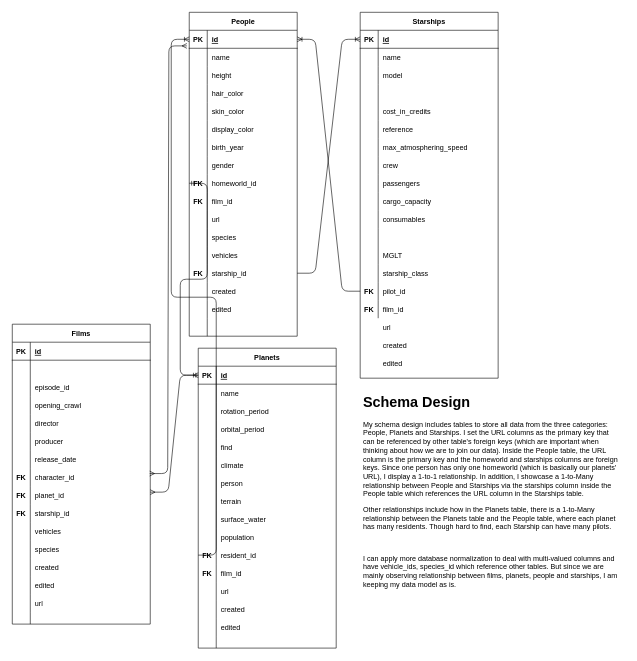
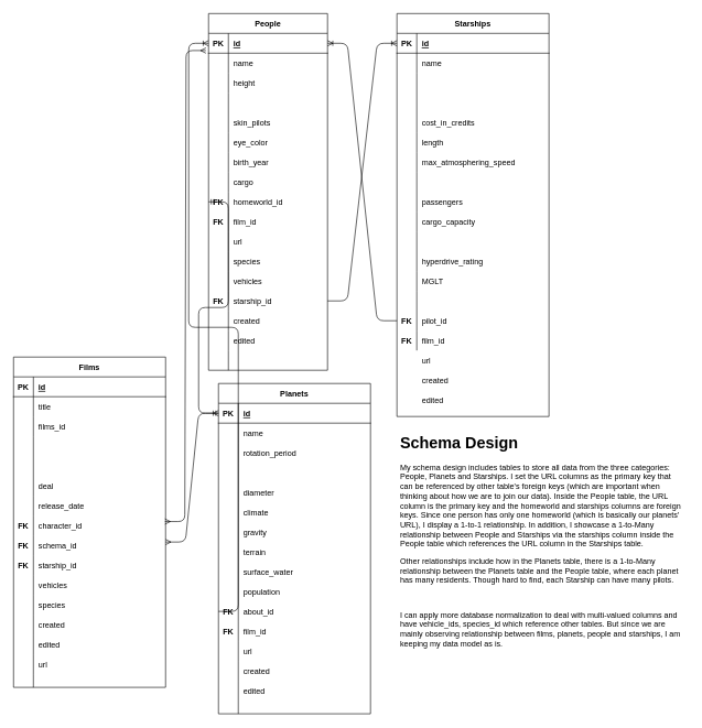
- <mxCell id="112" value="model" style="shape=partialRectangle;connectable=0;fillColor=none;top=0;left=0;bottom=0;right=0;align=left;spacingLeft=6;overflow=hidden;" vertex="1" parent="110"><mxGeometry x="30" width="200" height="30" as="geometry" /></mxCell>
- <mxCell id="14" value="hair_color" style="shape=partialRectangle;connectable=0;fillColor=none;top=0;left=0;bottom=0;right=0;align=left;spacingLeft=6;overflow=hidden;" vertex="1" parent="12"><mxGeometry x="30" width="150" height="30" as="geometry" /></mxCell>
- <mxCell id="17" value="skin_color" style="shape=partialRectangle;connectable=0;fillColor=none;top=0;left=0;bottom=0;right=0;align=left;spacingLeft=6;overflow=hidden;" vertex="1" parent="15"><mxGeometry x="30" width="150" height="30" as="geometry" /></mxCell>
+ <mxCell id="17" value="skin_pilots" style="shape=partialRectangle;connectable=0;fillColor=none;top=0;left=0;bottom=0;right=0;align=left;spacingLeft=6;overflow=hidden;" vertex="1" parent="15"><mxGeometry x="30" width="150" height="30" as="geometry" /></mxCell>
- <mxCell id="20" value="display_color" style="shape=partialRectangle;connectable=0;fillColor=none;top=0;left=0;bottom=0;right=0;align=left;spacingLeft=6;overflow=hidden;" vertex="1" parent="18"><mxGeometry x="30" width="150" height="30" as="geometry" /></mxCell>
+ <mxCell id="20" value="eye_color" style="shape=partialRectangle;connectable=0;fillColor=none;top=0;left=0;bottom=0;right=0;align=left;spacingLeft=6;overflow=hidden;" vertex="1" parent="18"><mxGeometry x="30" width="150" height="30" as="geometry" /></mxCell>
- <mxCell id="120" value="reference" style="shape=partialRectangle;connectable=0;fillColor=none;top=0;left=0;bottom=0;right=0;align=left;spacingLeft=6;overflow=hidden;" vertex="1" parent="118"><mxGeometry x="30" width="200" height="30" as="geometry" /></mxCell>
+ <mxCell id="120" value="length" style="shape=partialRectangle;connectable=0;fillColor=none;top=0;left=0;bottom=0;right=0;align=left;spacingLeft=6;overflow=hidden;" vertex="1" parent="118"><mxGeometry x="30" width="200" height="30" as="geometry" /></mxCell>
- <mxCell id="126" value="crew" style="shape=partialRectangle;connectable=0;fillColor=none;top=0;left=0;bottom=0;right=0;align=left;spacingLeft=6;overflow=hidden;" vertex="1" parent="124"><mxGeometry x="30" width="200" height="30" as="geometry" /></mxCell>
- <mxCell id="26" value="gender" style="shape=partialRectangle;connectable=0;fillColor=none;top=0;left=0;bottom=0;right=0;align=left;spacingLeft=6;overflow=hidden;" vertex="1" parent="24"><mxGeometry x="30" width="150" height="30" as="geometry" /></mxCell>
+ <mxCell id="26" value="cargo" style="shape=partialRectangle;connectable=0;fillColor=none;top=0;left=0;bottom=0;right=0;align=left;spacingLeft=6;overflow=hidden;" vertex="1" parent="24"><mxGeometry x="30" width="150" height="30" as="geometry" /></mxCell>
- <mxCell id="135" value="consumables" style="shape=partialRectangle;connectable=0;fillColor=none;top=0;left=0;bottom=0;right=0;align=left;spacingLeft=6;overflow=hidden;" vertex="1" parent="133"><mxGeometry x="30" width="200" height="30" as="geometry" /></mxCell>
+ <mxCell id="138" value="hyperdrive_rating" style="shape=partialRectangle;connectable=0;fillColor=none;top=0;left=0;bottom=0;right=0;align=left;spacingLeft=6;overflow=hidden;" vertex="1" parent="136"><mxGeometry x="30" width="200" height="30" as="geometry" /></mxCell>
- <mxCell id="144" value="starship_class" style="shape=partialRectangle;connectable=0;fillColor=none;top=0;left=0;bottom=0;right=0;align=left;spacingLeft=6;overflow=hidden;" vertex="1" parent="142"><mxGeometry x="30" width="200" height="30" as="geometry" /></mxCell>
+ <mxCell id="166" value="title" style="shape=partialRectangle;connectable=0;fillColor=none;top=0;left=0;bottom=0;right=0;align=left;spacingLeft=6;overflow=hidden;" vertex="1" parent="164"><mxGeometry x="30" width="200" height="30" as="geometry" /></mxCell>
- <mxCell id="169" value="episode_id" style="shape=partialRectangle;connectable=0;fillColor=none;top=0;left=0;bottom=0;right=0;align=left;spacingLeft=6;overflow=hidden;" vertex="1" parent="167"><mxGeometry x="30" width="200" height="30" as="geometry" /></mxCell>
+ <mxCell id="169" value="films_id" style="shape=partialRectangle;connectable=0;fillColor=none;top=0;left=0;bottom=0;right=0;align=left;spacingLeft=6;overflow=hidden;" vertex="1" parent="167"><mxGeometry x="30" width="200" height="30" as="geometry" /></mxCell>
- <mxCell id="172" value="opening_crawl" style="shape=partialRectangle;connectable=0;fillColor=none;top=0;left=0;bottom=0;right=0;align=left;spacingLeft=6;overflow=hidden;" vertex="1" parent="170"><mxGeometry x="30" width="200" height="30" as="geometry" /></mxCell>
- <mxCell id="175" value="director" style="shape=partialRectangle;connectable=0;fillColor=none;top=0;left=0;bottom=0;right=0;align=left;spacingLeft=6;overflow=hidden;" vertex="1" parent="173"><mxGeometry x="30" width="200" height="30" as="geometry" /></mxCell>
- <mxCell id="66" value="orbital_period" style="shape=partialRectangle;connectable=0;fillColor=none;top=0;left=0;bottom=0;right=0;align=left;spacingLeft=6;overflow=hidden;" vertex="1" parent="64"><mxGeometry x="30" width="200" height="30" as="geometry" /></mxCell>
- <mxCell id="178" value="producer" style="shape=partialRectangle;connectable=0;fillColor=none;top=0;left=0;bottom=0;right=0;align=left;spacingLeft=6;overflow=hidden;" vertex="1" parent="176"><mxGeometry x="30" width="200" height="30" as="geometry" /></mxCell>
+ <mxCell id="178" value="deal" style="shape=partialRectangle;connectable=0;fillColor=none;top=0;left=0;bottom=0;right=0;align=left;spacingLeft=6;overflow=hidden;" vertex="1" parent="176"><mxGeometry x="30" width="200" height="30" as="geometry" /></mxCell>
- <mxCell id="69" value="find" style="shape=partialRectangle;connectable=0;fillColor=none;top=0;left=0;bottom=0;right=0;align=left;spacingLeft=6;overflow=hidden;" vertex="1" parent="67"><mxGeometry x="30" width="200" height="30" as="geometry" /></mxCell>
+ <mxCell id="69" value="diameter" style="shape=partialRectangle;connectable=0;fillColor=none;top=0;left=0;bottom=0;right=0;align=left;spacingLeft=6;overflow=hidden;" vertex="1" parent="67"><mxGeometry x="30" width="200" height="30" as="geometry" /></mxCell>
- <mxCell id="75" value="person" style="shape=partialRectangle;connectable=0;fillColor=none;top=0;left=0;bottom=0;right=0;align=left;spacingLeft=6;overflow=hidden;" vertex="1" parent="73"><mxGeometry x="30" width="200" height="30" as="geometry" /></mxCell>
+ <mxCell id="75" value="gravity" style="shape=partialRectangle;connectable=0;fillColor=none;top=0;left=0;bottom=0;right=0;align=left;spacingLeft=6;overflow=hidden;" vertex="1" parent="73"><mxGeometry x="30" width="200" height="30" as="geometry" /></mxCell>
- <mxCell id="187" value="planet_id" style="shape=partialRectangle;connectable=0;fillColor=none;top=0;left=0;bottom=0;right=0;align=left;spacingLeft=6;overflow=hidden;" vertex="1" parent="185"><mxGeometry x="30" width="200" height="30" as="geometry" /></mxCell>
+ <mxCell id="187" value="schema_id" style="shape=partialRectangle;connectable=0;fillColor=none;top=0;left=0;bottom=0;right=0;align=left;spacingLeft=6;overflow=hidden;" vertex="1" parent="185"><mxGeometry x="30" width="200" height="30" as="geometry" /></mxCell>
- <mxCell id="87" value="resident_id" style="shape=partialRectangle;connectable=0;fillColor=none;top=0;left=0;bottom=0;right=0;align=left;spacingLeft=6;overflow=hidden;" vertex="1" parent="85"><mxGeometry x="30" width="200" height="30" as="geometry" /></mxCell>
+ <mxCell id="87" value="about_id" style="shape=partialRectangle;connectable=0;fillColor=none;top=0;left=0;bottom=0;right=0;align=left;spacingLeft=6;overflow=hidden;" vertex="1" parent="85"><mxGeometry x="30" width="200" height="30" as="geometry" /></mxCell>
